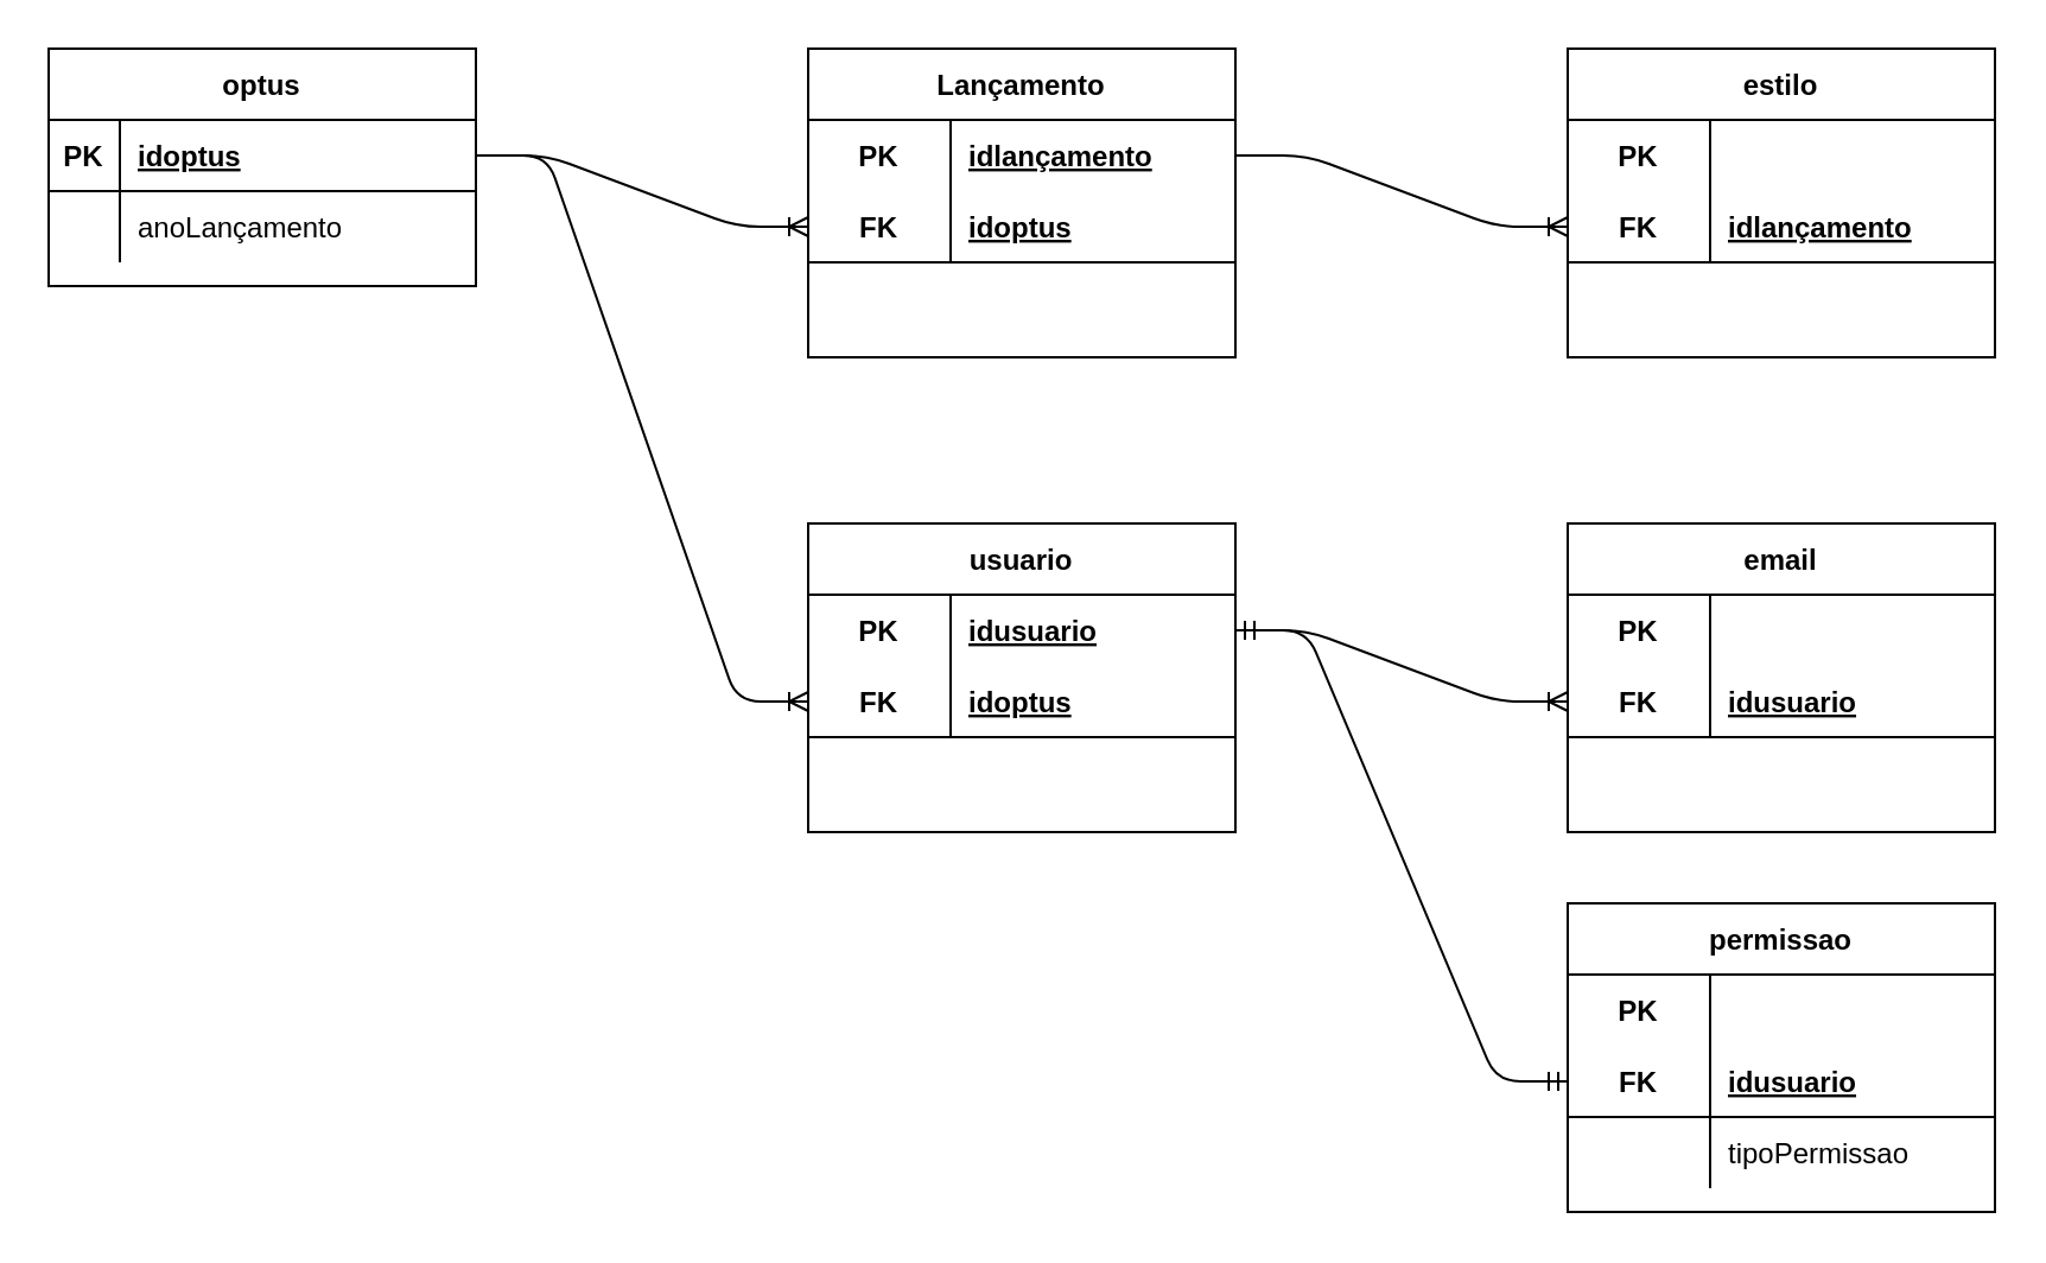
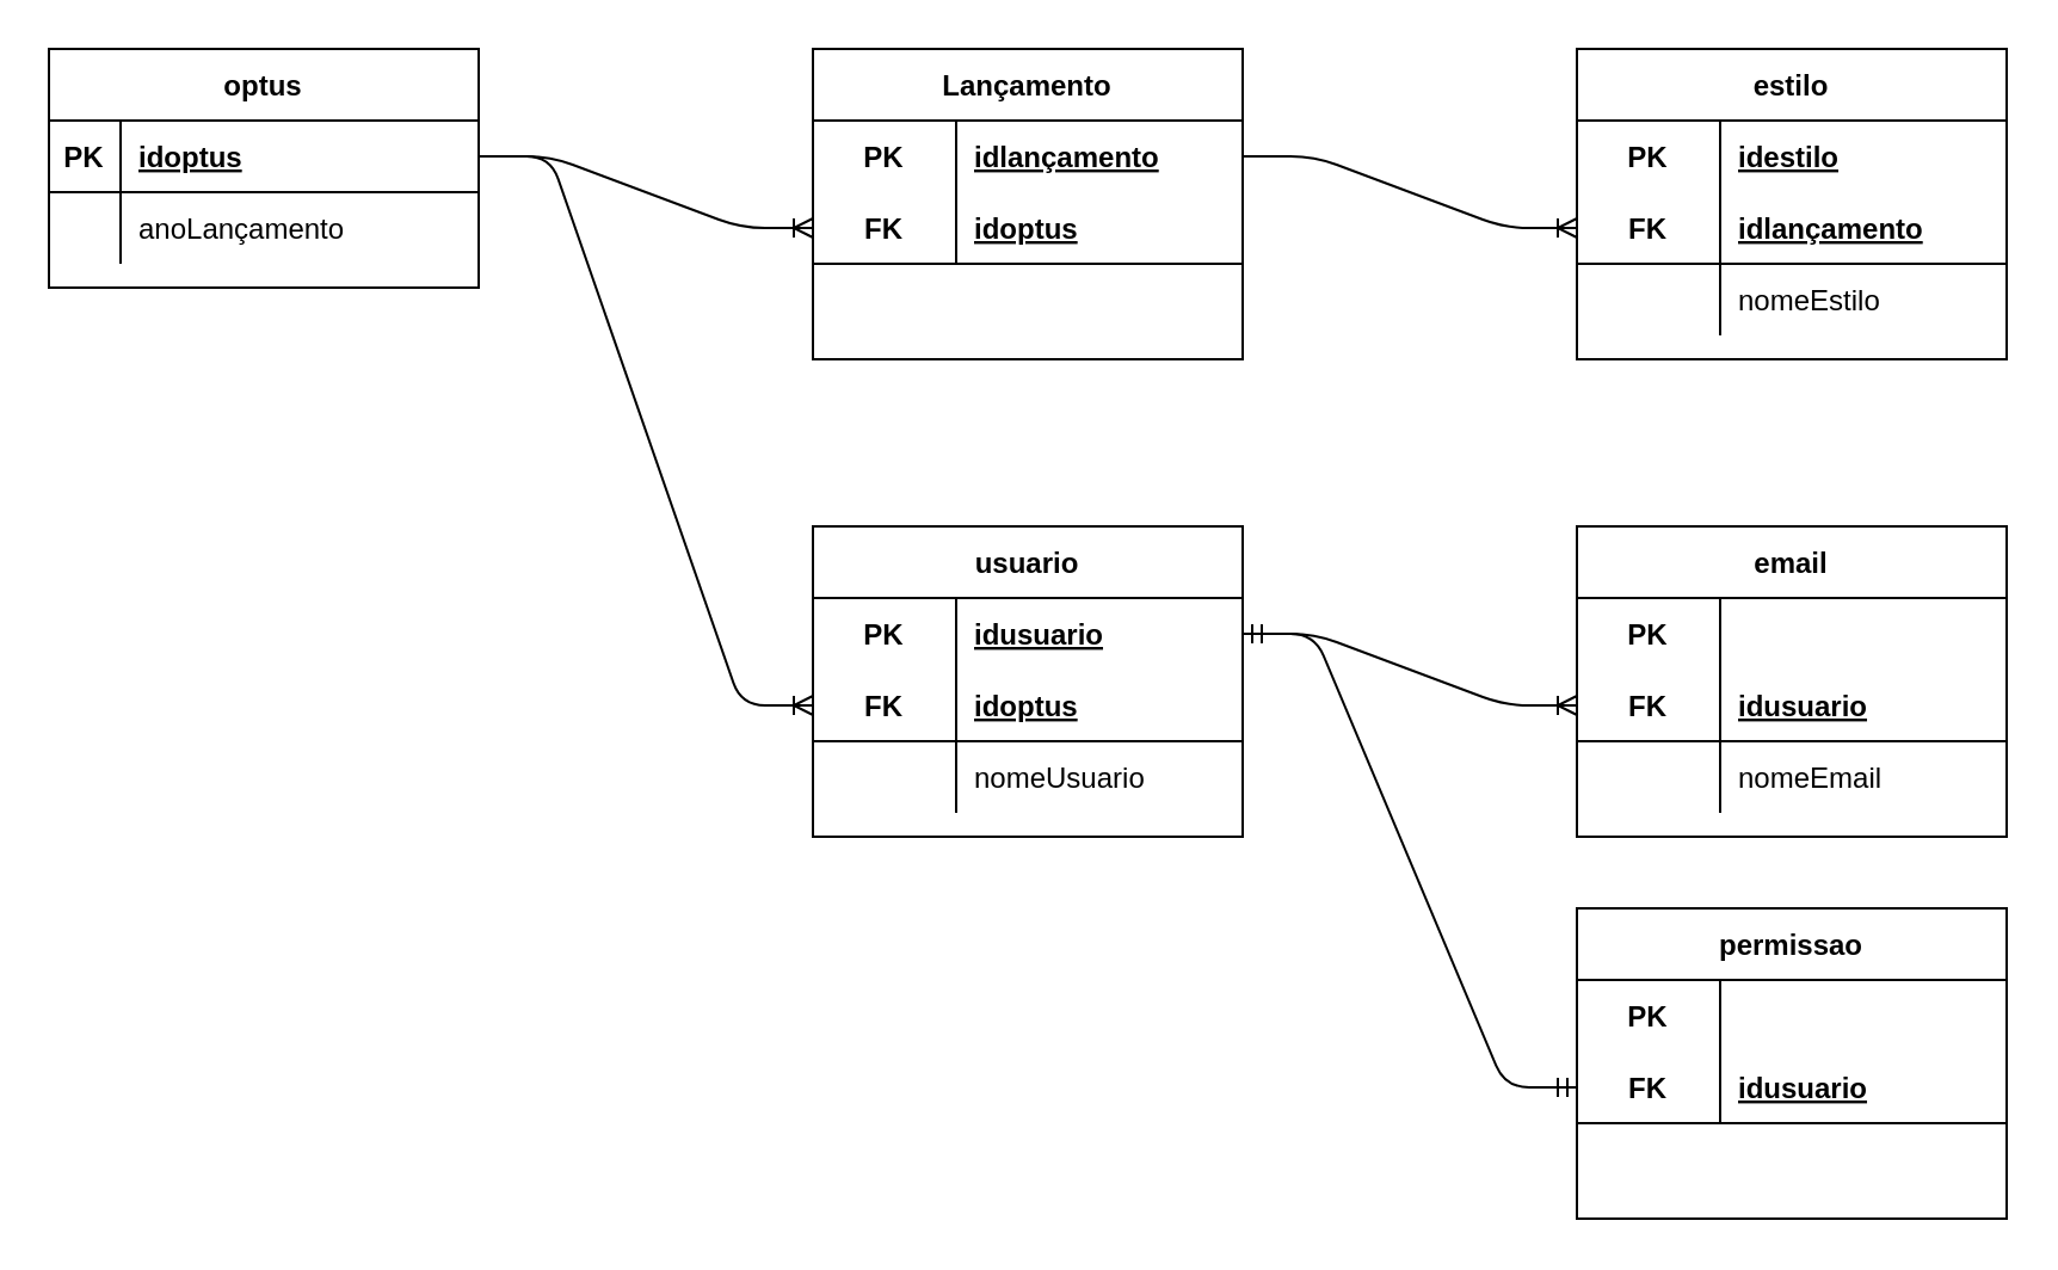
+ <mxCell id="22" value="idestilo" style="shape=partialRectangle;connectable=0;fillColor=none;top=0;left=0;bottom=0;right=0;align=left;spacingLeft=6;fontStyle=5;overflow=hidden;" vertex="1" parent="20"><mxGeometry x="60" width="120" height="30" as="geometry" /></mxCell>
+ <mxCell id="28" value="nomeEstilo" style="shape=partialRectangle;connectable=0;fillColor=none;top=0;left=0;bottom=0;right=0;align=left;spacingLeft=6;overflow=hidden;" vertex="1" parent="26"><mxGeometry x="60" width="120" height="30" as="geometry" /></mxCell>
+ <mxCell id="39" value="nomeUsuario" style="shape=partialRectangle;connectable=0;fillColor=none;top=0;left=0;bottom=0;right=0;align=left;spacingLeft=6;overflow=hidden;" vertex="1" parent="37"><mxGeometry x="60" width="120" height="30" as="geometry" /></mxCell>
+ <mxCell id="49" value="nomeEmail" style="shape=partialRectangle;connectable=0;fillColor=none;top=0;left=0;bottom=0;right=0;align=left;spacingLeft=6;overflow=hidden;" vertex="1" parent="47"><mxGeometry x="60" width="120" height="30" as="geometry" /></mxCell>
- <mxCell id="59" value="tipoPermissao" style="shape=partialRectangle;connectable=0;fillColor=none;top=0;left=0;bottom=0;right=0;align=left;spacingLeft=6;overflow=hidden;" vertex="1" parent="57"><mxGeometry x="60" width="120" height="30" as="geometry" /></mxCell>
